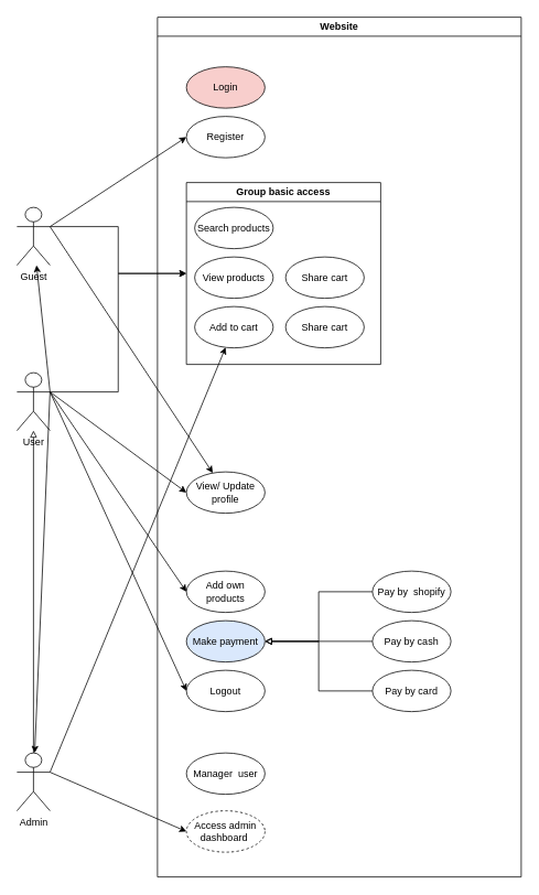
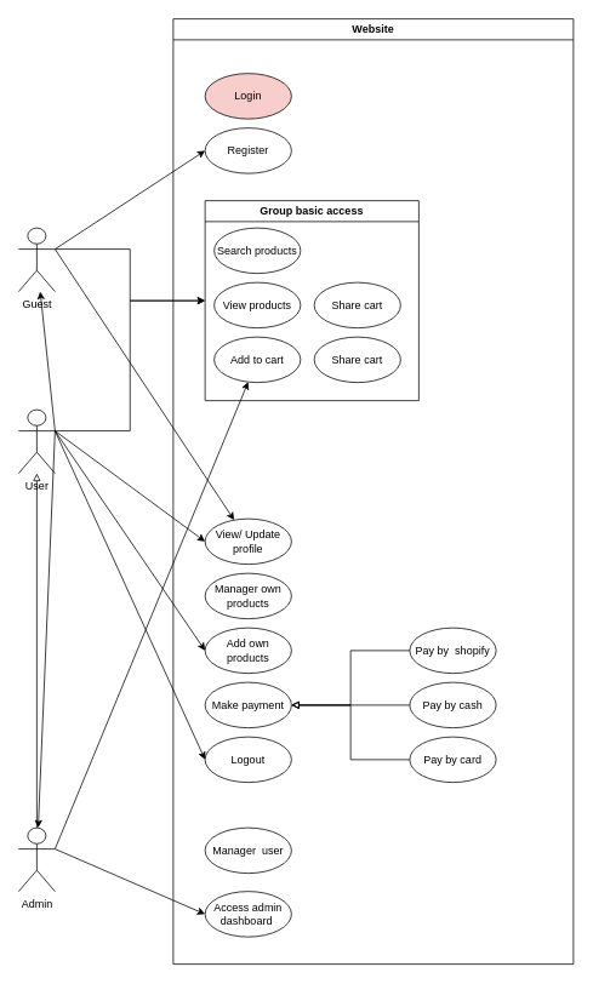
+ <mxCell id="37" value="Manager own products" style="ellipse;whiteSpace=wrap;html=1;" vertex="1" parent="17"><mxGeometry x="35" y="610" width="95" height="50" as="geometry" /></mxCell>
- <mxCell id="20" value="Make payment" style="ellipse;whiteSpace=wrap;html=1;fillColor=#dae8fc;" vertex="1" parent="17"><mxGeometry x="35" y="730" width="95" height="50" as="geometry" /></mxCell>
+ <mxCell id="20" value="Make payment" style="ellipse;whiteSpace=wrap;html=1;" vertex="1" parent="17"><mxGeometry x="35" y="730" width="95" height="50" as="geometry" /></mxCell>
- <mxCell id="29" value="Access admin dashboard&amp;nbsp;" style="ellipse;whiteSpace=wrap;html=1;dashed=1;" vertex="1" parent="17"><mxGeometry x="35" y="960" width="95" height="50" as="geometry" /></mxCell>
+ <mxCell id="29" value="Access admin dashboard&amp;nbsp;" style="ellipse;whiteSpace=wrap;html=1;" vertex="1" parent="17"><mxGeometry x="35" y="960" width="95" height="50" as="geometry" /></mxCell>
